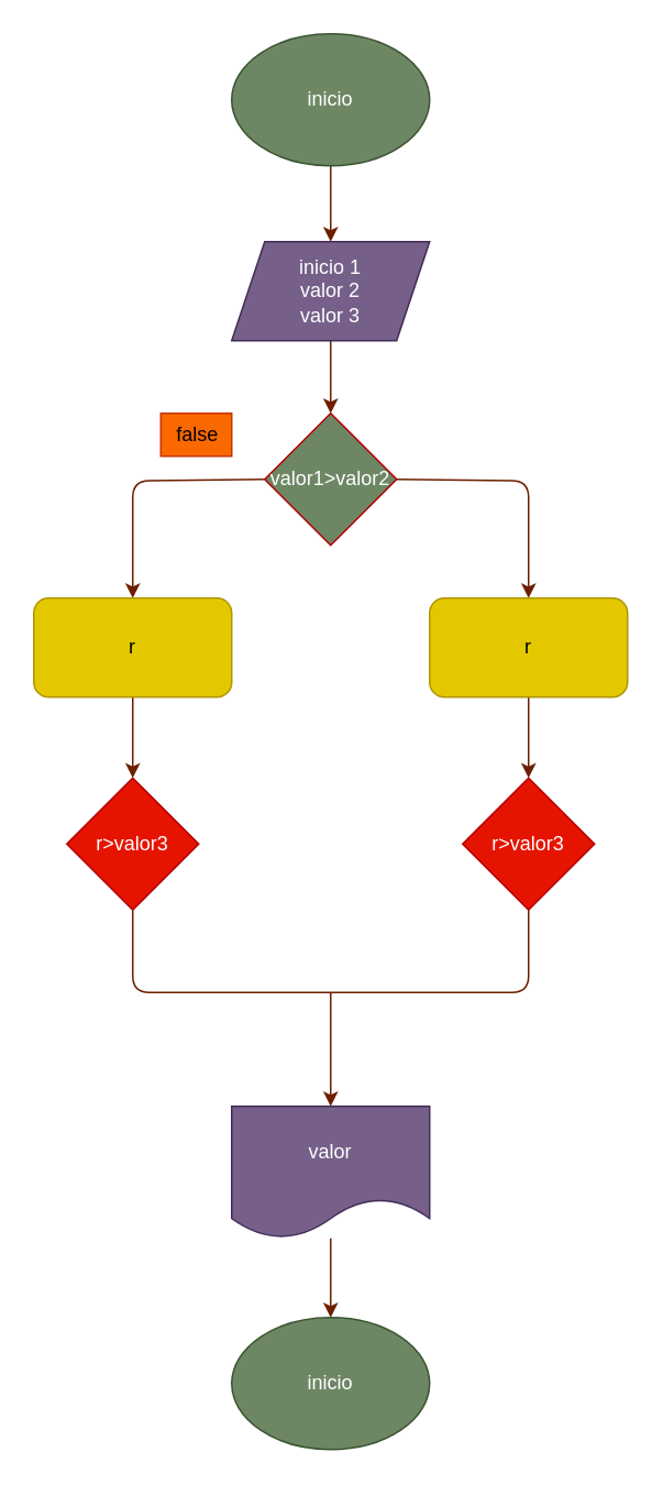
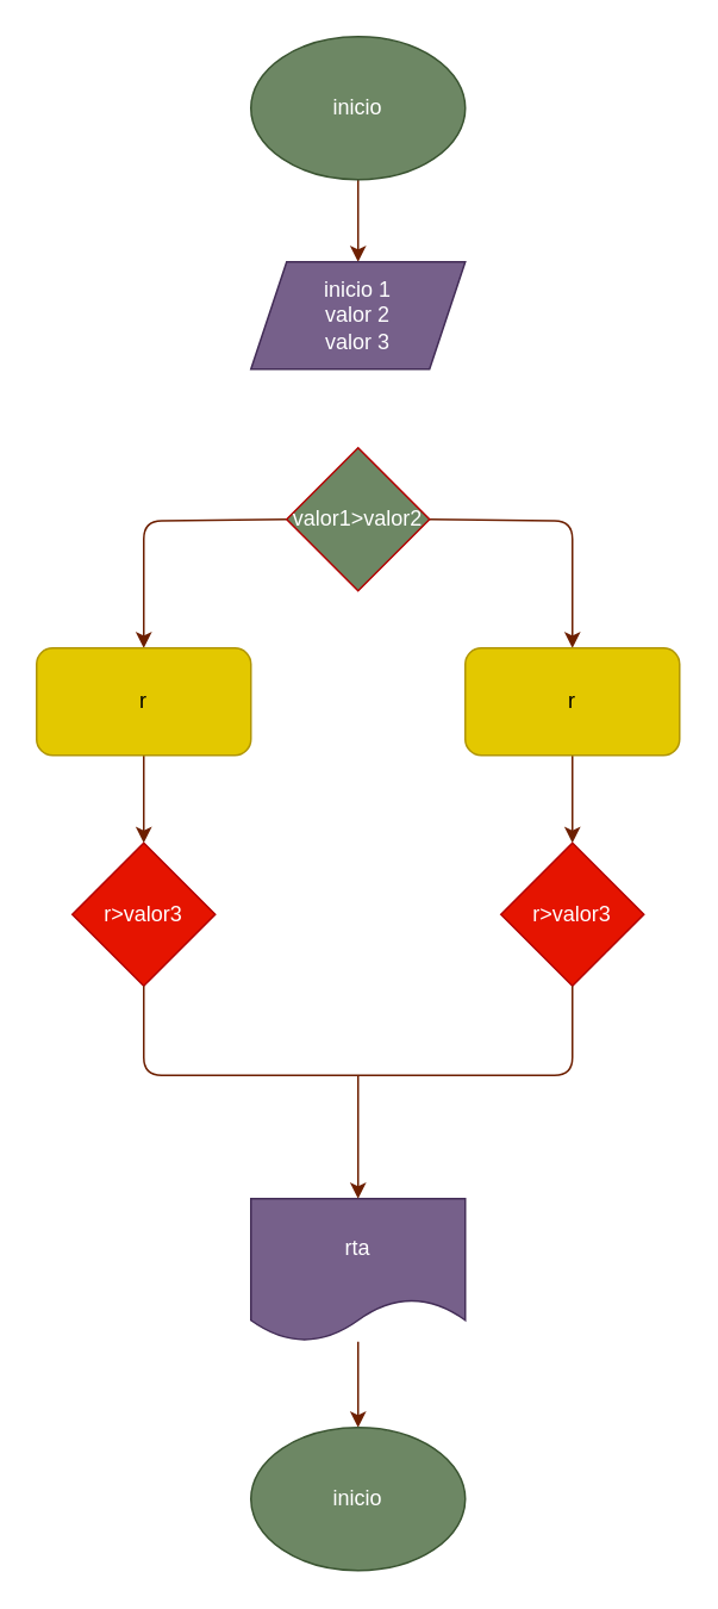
- <mxCell id="4" value="" style="edgeStyle=none;html=1;fillColor=#a0522d;strokeColor=#6D1F00;" edge="1" parent="1" source="5" target="8"><mxGeometry relative="1" as="geometry" /></mxCell>
- <mxCell id="13" value="false" style="text;html=1;align=center;verticalAlign=middle;resizable=0;points=[];autosize=1;strokeColor=#C73500;fillColor=#fa6800;fontColor=#000000;" vertex="1" parent="1"><mxGeometry x="97" y="250" width="43" height="26" as="geometry" /></mxCell>
- <mxCell id="17" value="valor" style="shape=document;whiteSpace=wrap;html=1;boundedLbl=1;fillColor=#76608a;fontColor=#ffffff;strokeColor=#432D57;" vertex="1" parent="1"><mxGeometry x="140" y="670" width="120" height="80" as="geometry" /></mxCell>
+ <mxCell id="17" value="rta" style="shape=document;whiteSpace=wrap;html=1;boundedLbl=1;fillColor=#76608a;fontColor=#ffffff;strokeColor=#432D57;" vertex="1" parent="1"><mxGeometry x="140" y="670" width="120" height="80" as="geometry" /></mxCell>
